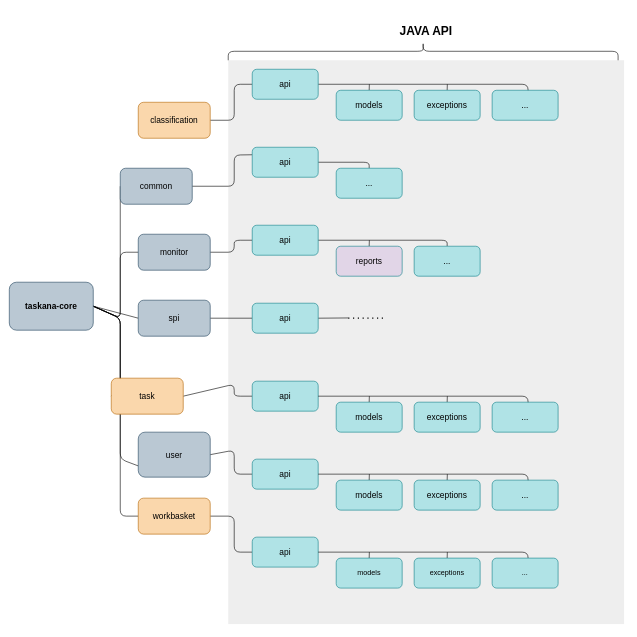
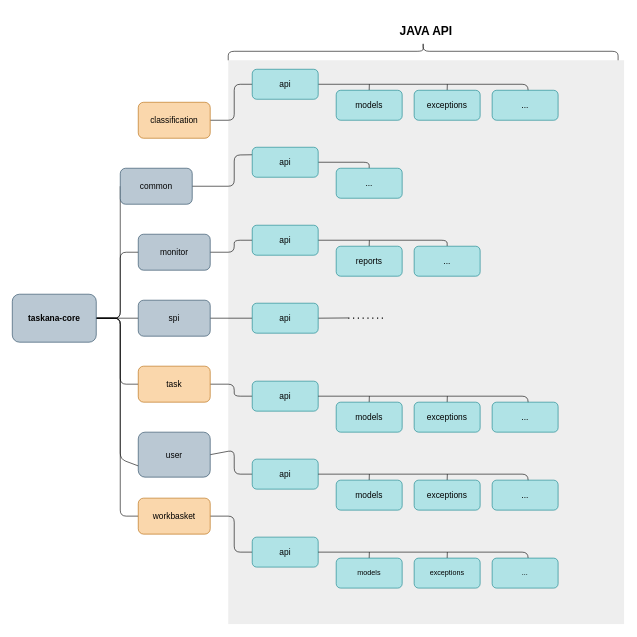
- <mxCell id="43" value="reports" style="rounded=1;whiteSpace=wrap;html=1;fillColor=#e1d5e7;strokeColor=#0e8088;fontSize=14;" vertex="1" parent="1"><mxGeometry x="560" y="410" width="110" height="50" as="geometry" /></mxCell>
+ <mxCell id="43" value="reports" style="rounded=1;whiteSpace=wrap;html=1;fillColor=#b0e3e6;strokeColor=#0e8088;fontSize=14;" vertex="1" parent="1"><mxGeometry x="560" y="410" width="110" height="50" as="geometry" /></mxCell>
- <mxCell id="9" value="&lt;font style=&quot;font-size: 14px&quot;&gt;&lt;b&gt;taskana-core&lt;/b&gt;&lt;/font&gt;" style="rounded=1;whiteSpace=wrap;html=1;fillColor=#bac8d3;strokeColor=#23445d;" vertex="1" parent="1"><mxGeometry x="15" y="470" width="140" height="80" as="geometry" /></mxCell>
+ <mxCell id="9" value="&lt;font style=&quot;font-size: 14px&quot;&gt;&lt;b&gt;taskana-core&lt;/b&gt;&lt;/font&gt;" style="rounded=1;whiteSpace=wrap;html=1;fillColor=#bac8d3;strokeColor=#23445d;" vertex="1" parent="1"><mxGeometry x="20" y="490" width="140" height="80" as="geometry" /></mxCell>
- <mxCell id="19" value="task" style="rounded=1;whiteSpace=wrap;html=1;fillColor=#fad7ac;strokeColor=#b46504;fontSize=14;" vertex="1" parent="1"><mxGeometry x="185" y="630" width="120" height="60" as="geometry" /></mxCell>
+ <mxCell id="19" value="task" style="rounded=1;whiteSpace=wrap;html=1;fillColor=#fad7ac;strokeColor=#b46504;fontSize=14;" vertex="1" parent="1"><mxGeometry x="230" y="610" width="120" height="60" as="geometry" /></mxCell>
